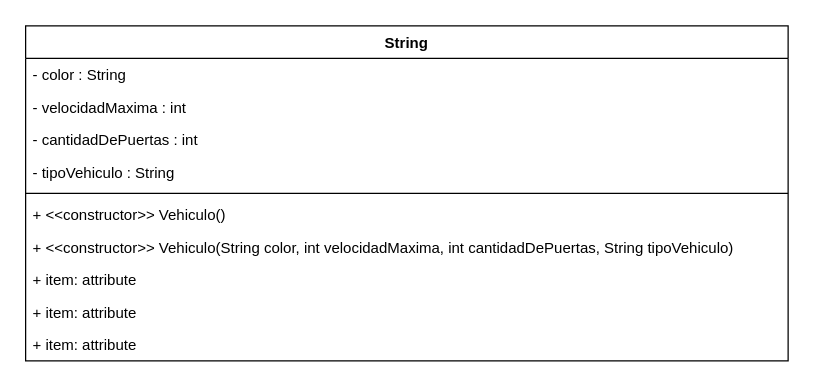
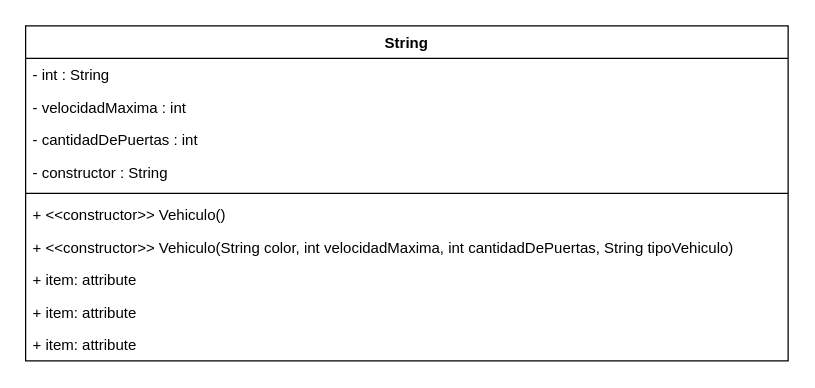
- <mxCell id="3" value="- color : String" style="text;strokeColor=none;fillColor=none;align=left;verticalAlign=top;spacingLeft=4;spacingRight=4;overflow=hidden;rotatable=0;points=[[0,0.5],[1,0.5]];portConstraint=eastwest;" vertex="1" parent="2"><mxGeometry y="26" width="610" height="26" as="geometry" /></mxCell>
+ <mxCell id="3" value="- int : String" style="text;strokeColor=none;fillColor=none;align=left;verticalAlign=top;spacingLeft=4;spacingRight=4;overflow=hidden;rotatable=0;points=[[0,0.5],[1,0.5]];portConstraint=eastwest;" vertex="1" parent="2"><mxGeometry y="26" width="610" height="26" as="geometry" /></mxCell>
- <mxCell id="6" value="- tipoVehiculo : String" style="text;strokeColor=none;fillColor=none;align=left;verticalAlign=top;spacingLeft=4;spacingRight=4;overflow=hidden;rotatable=0;points=[[0,0.5],[1,0.5]];portConstraint=eastwest;" vertex="1" parent="2"><mxGeometry y="104" width="610" height="26" as="geometry" /></mxCell>
+ <mxCell id="6" value="- constructor : String" style="text;strokeColor=none;fillColor=none;align=left;verticalAlign=top;spacingLeft=4;spacingRight=4;overflow=hidden;rotatable=0;points=[[0,0.5],[1,0.5]];portConstraint=eastwest;" vertex="1" parent="2"><mxGeometry y="104" width="610" height="26" as="geometry" /></mxCell>
